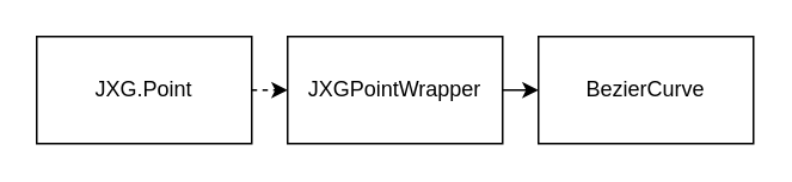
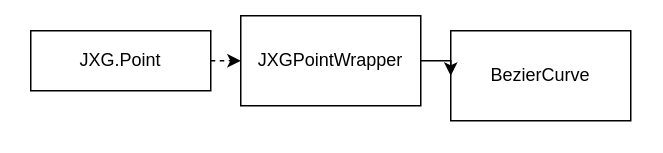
- <mxCell id="6" value="JXG.Point" style="rounded=0;whiteSpace=wrap;html=1;" vertex="1" parent="1"><mxGeometry x="20" y="20" width="120" height="60" as="geometry" /></mxCell>
+ <mxCell id="6" value="JXG.Point" style="rounded=0;whiteSpace=wrap;html=1;" vertex="1" parent="1"><mxGeometry x="20" y="20" width="120" height="40" as="geometry" /></mxCell>
- <mxCell id="4" value="JXGPointWrapper" style="rounded=0;whiteSpace=wrap;html=1;" vertex="1" parent="1"><mxGeometry x="160" y="20" width="120" height="60" as="geometry" /></mxCell>
+ <mxCell id="4" value="JXGPointWrapper" style="rounded=0;whiteSpace=wrap;html=1;" vertex="1" parent="1"><mxGeometry x="160" y="10" width="120" height="60" as="geometry" /></mxCell>
